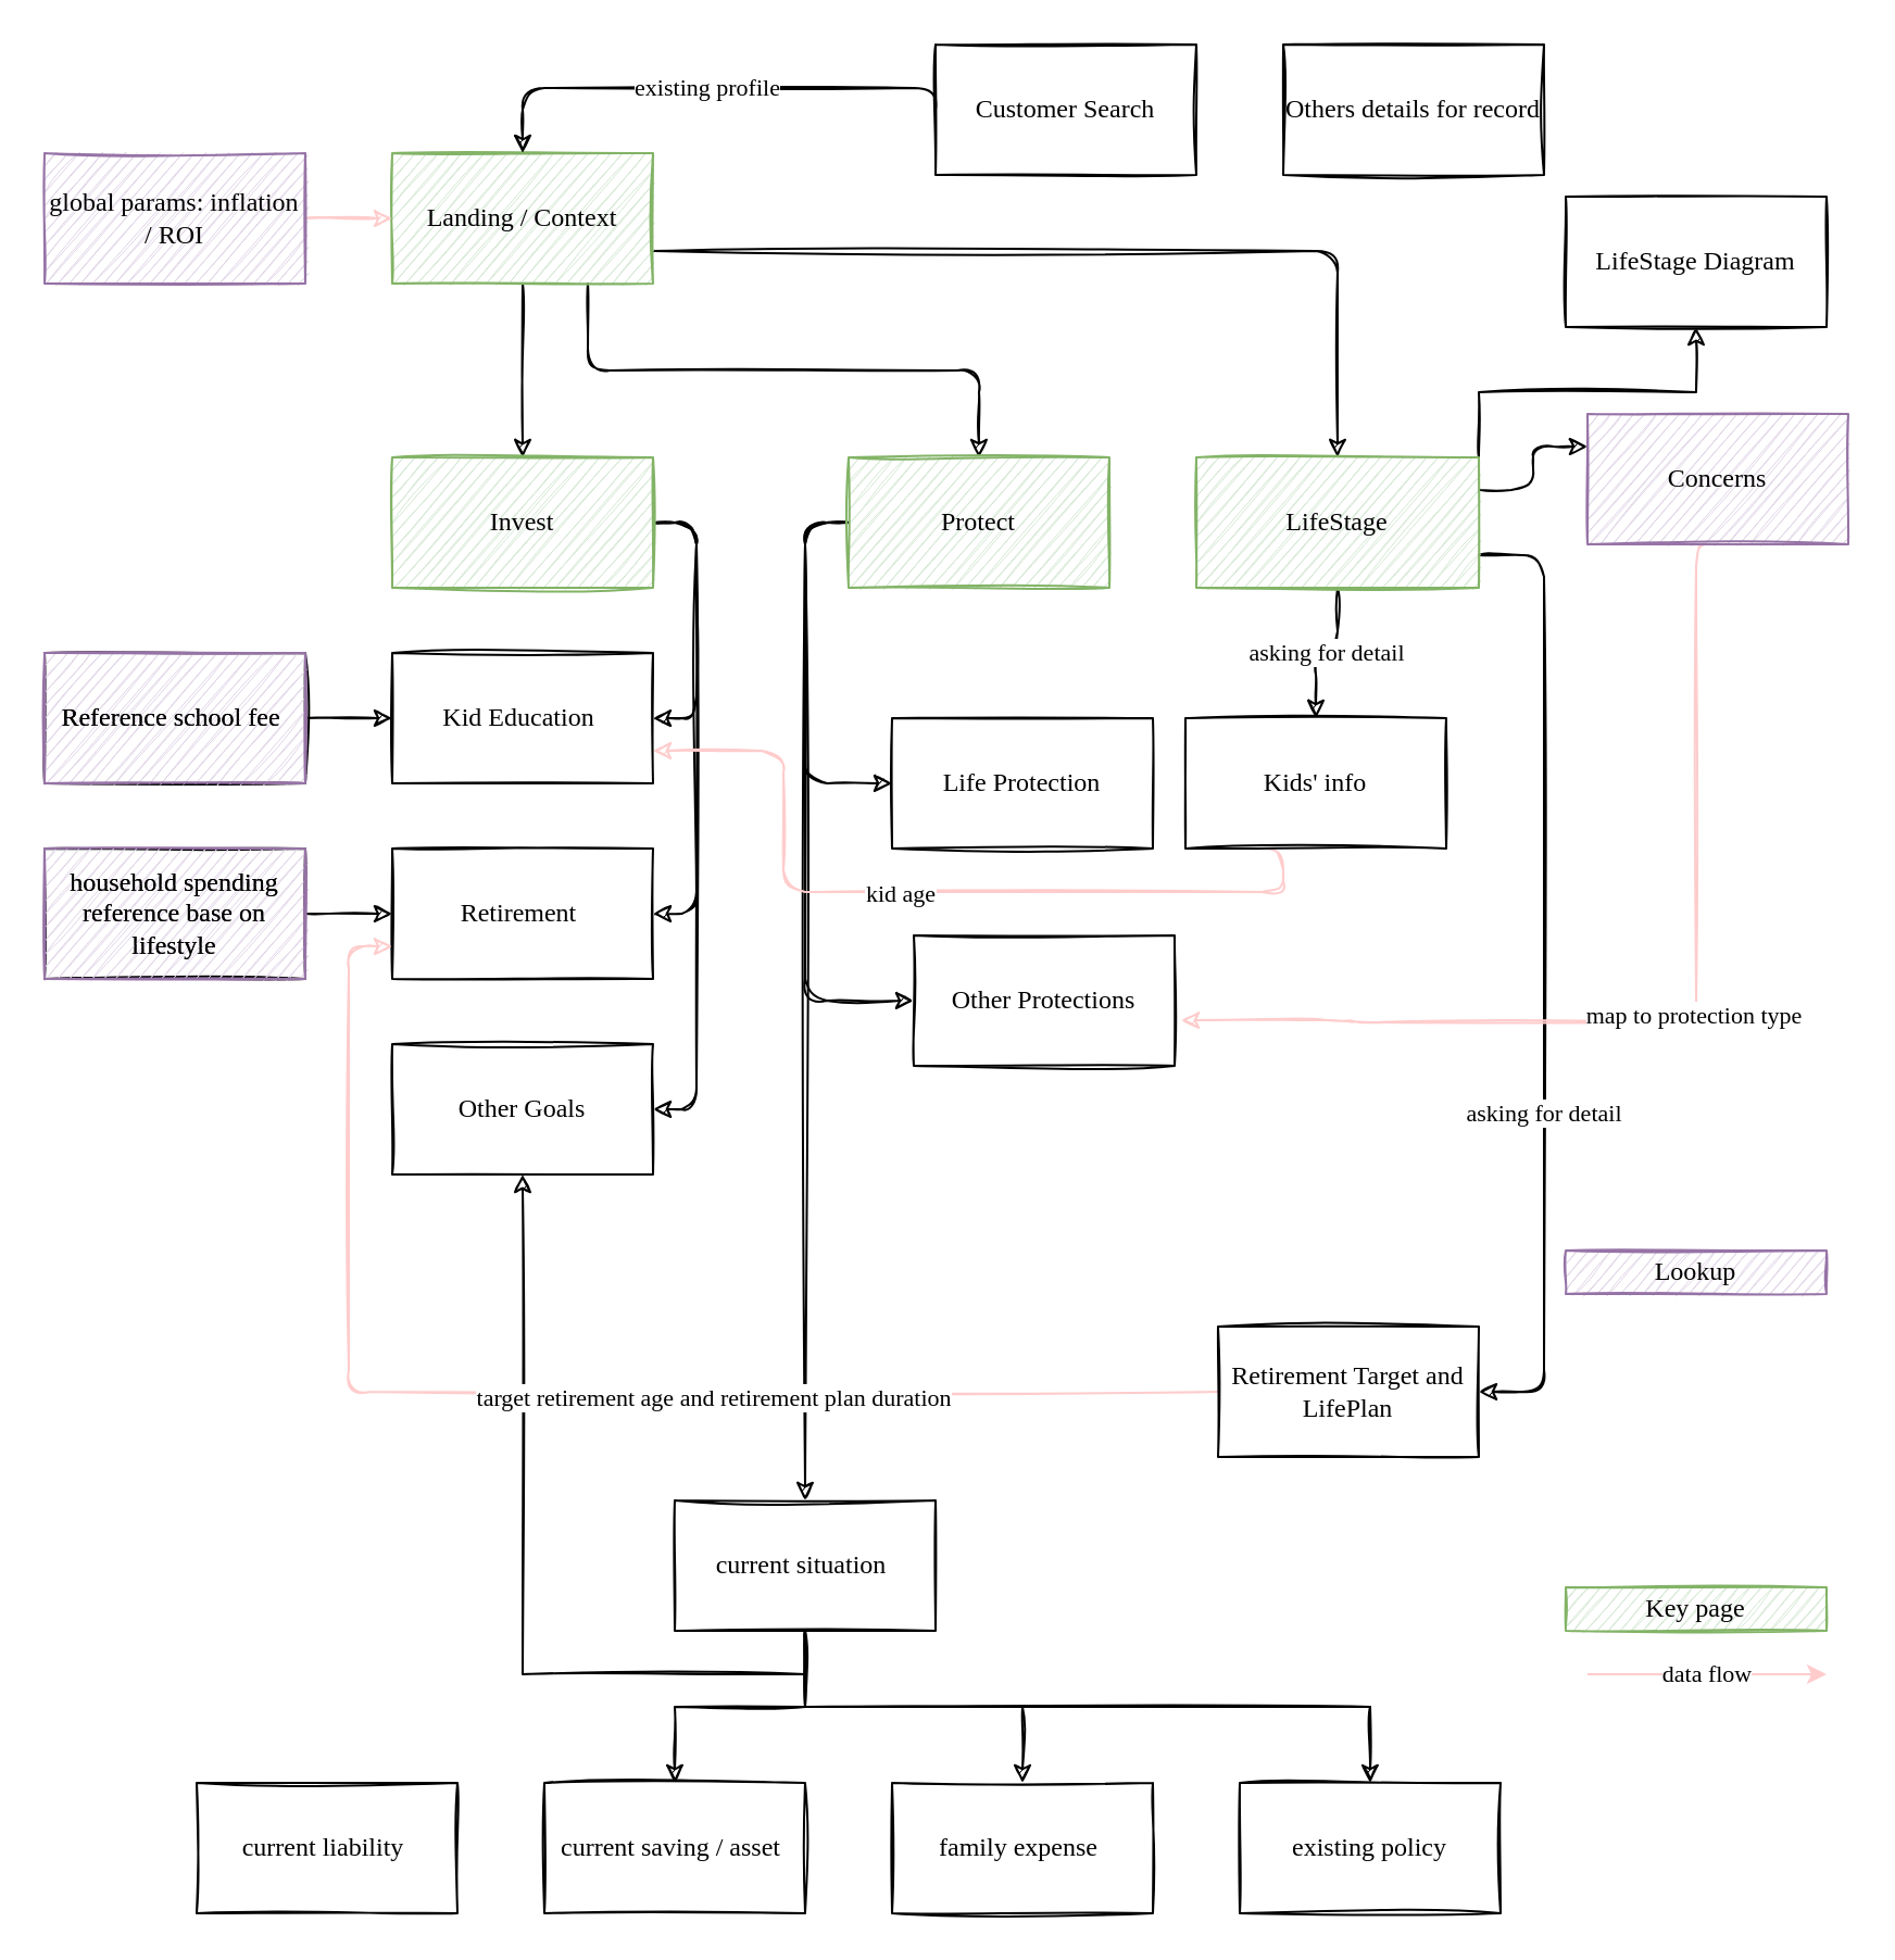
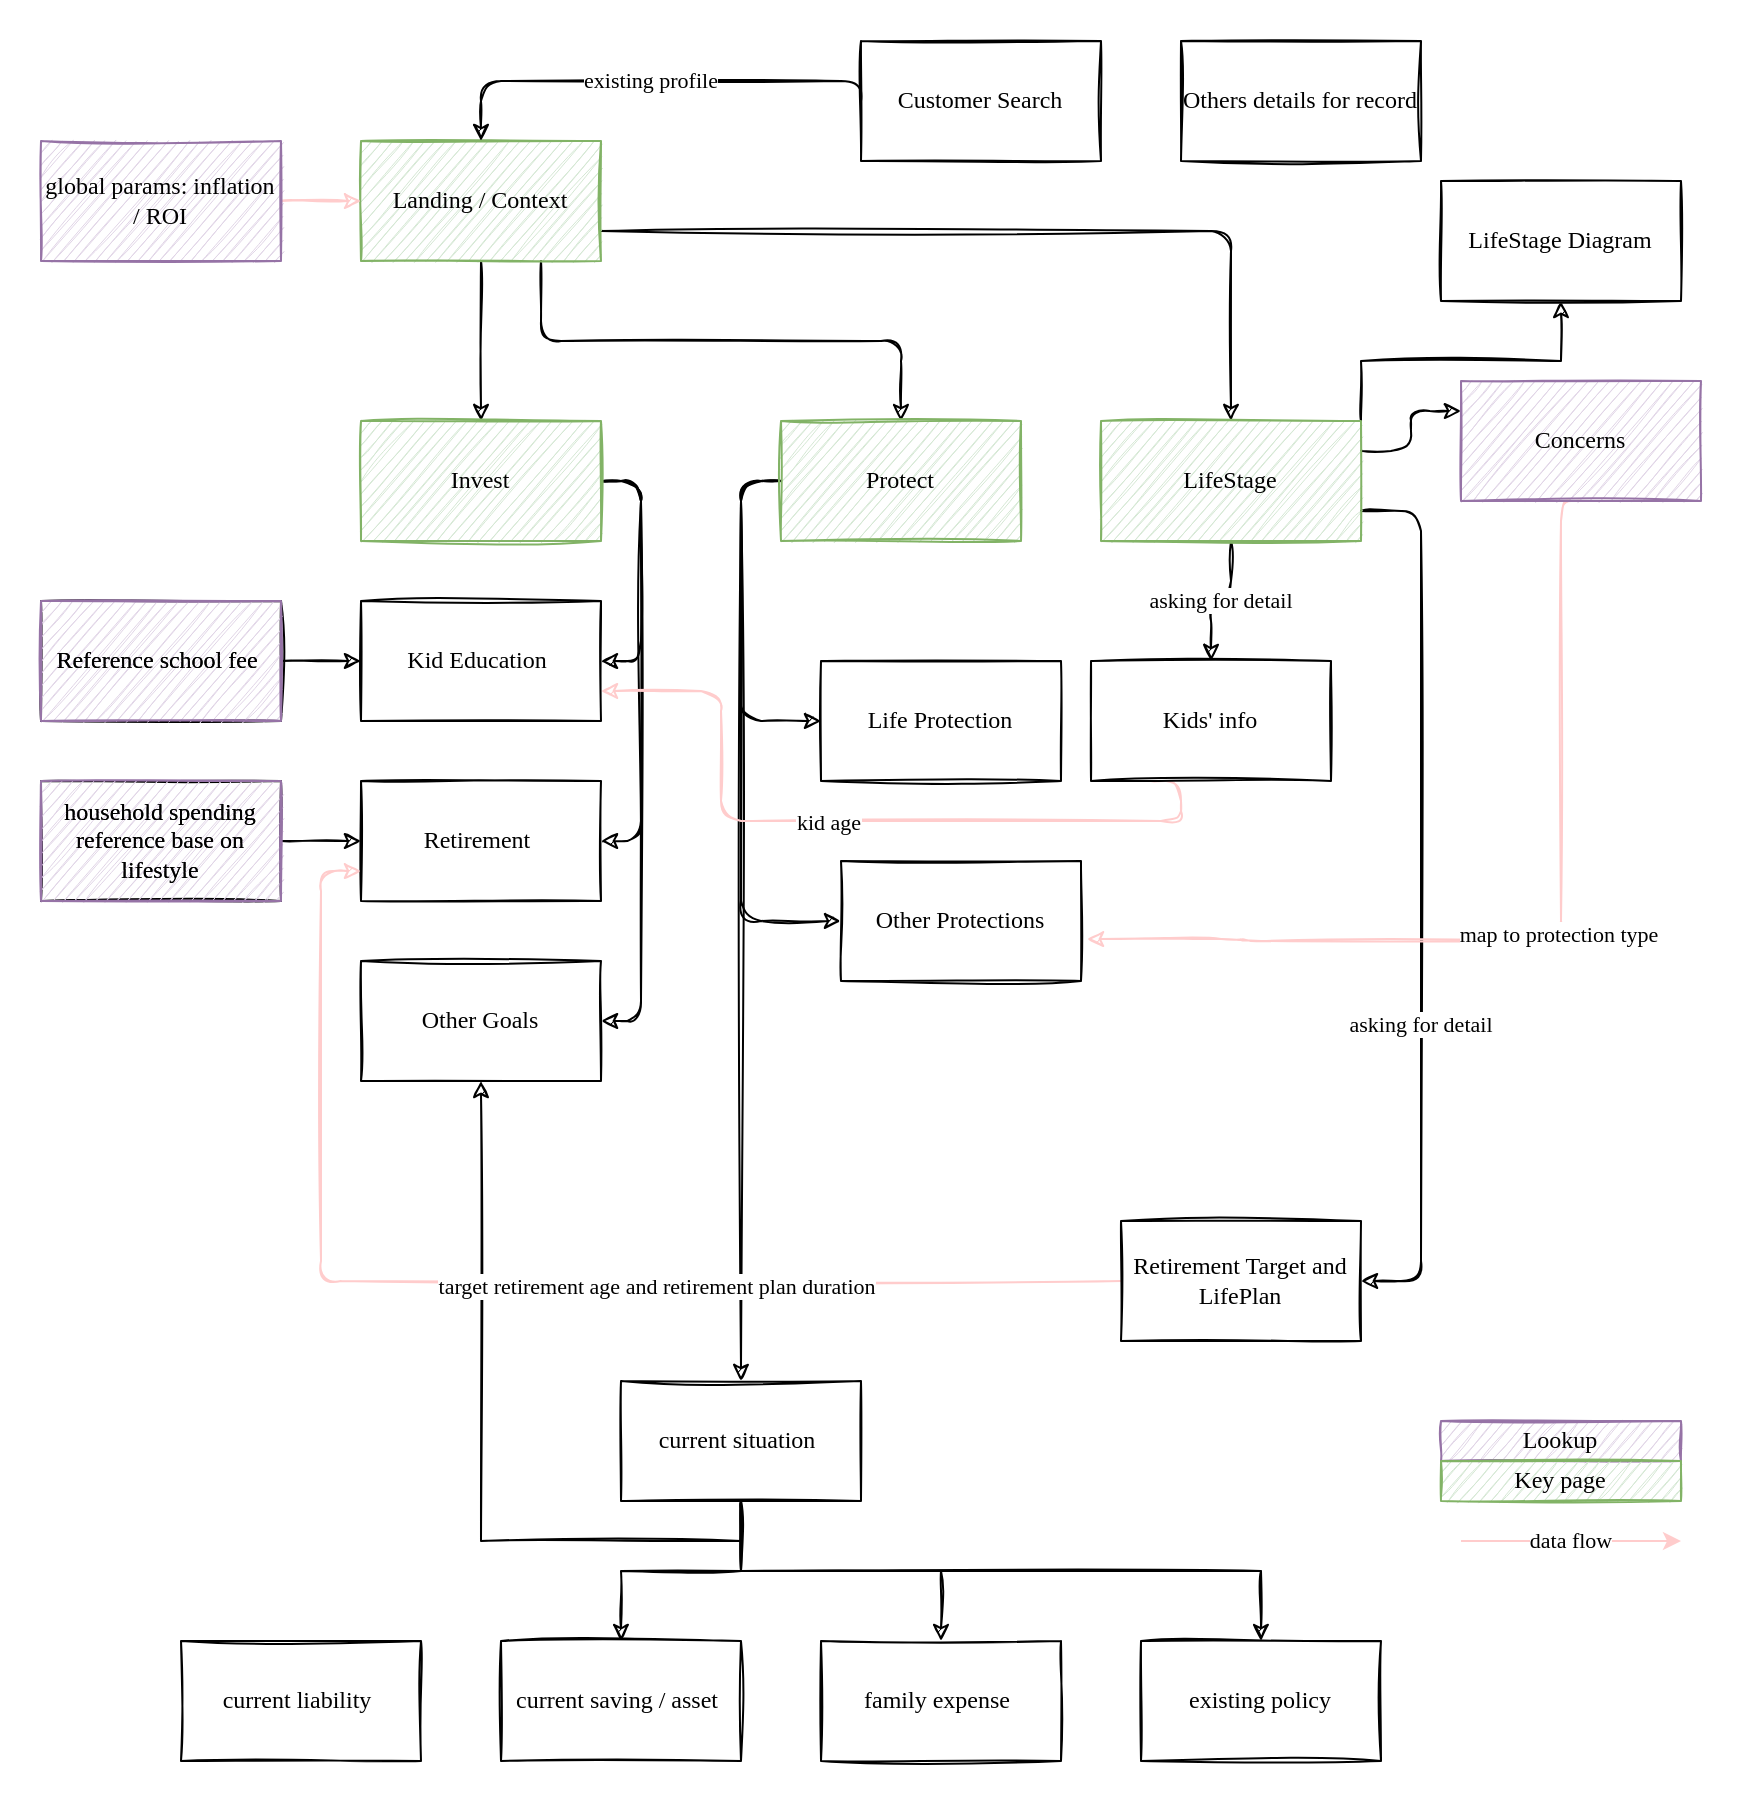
- <mxCell id="54" value="Lookup" style="rounded=0;whiteSpace=wrap;html=1;sketch=1;fontFamily=Verdana;fillColor=#e1d5e7;strokeColor=#9673a6;" vertex="1" parent="1"><mxGeometry x="720" y="575" width="120" height="20" as="geometry" /></mxCell>
+ <mxCell id="54" value="Lookup" style="rounded=0;whiteSpace=wrap;html=1;sketch=1;fontFamily=Verdana;fillColor=#e1d5e7;strokeColor=#9673a6;" vertex="1" parent="1"><mxGeometry x="720" y="710" width="120" height="20" as="geometry" /></mxCell>
